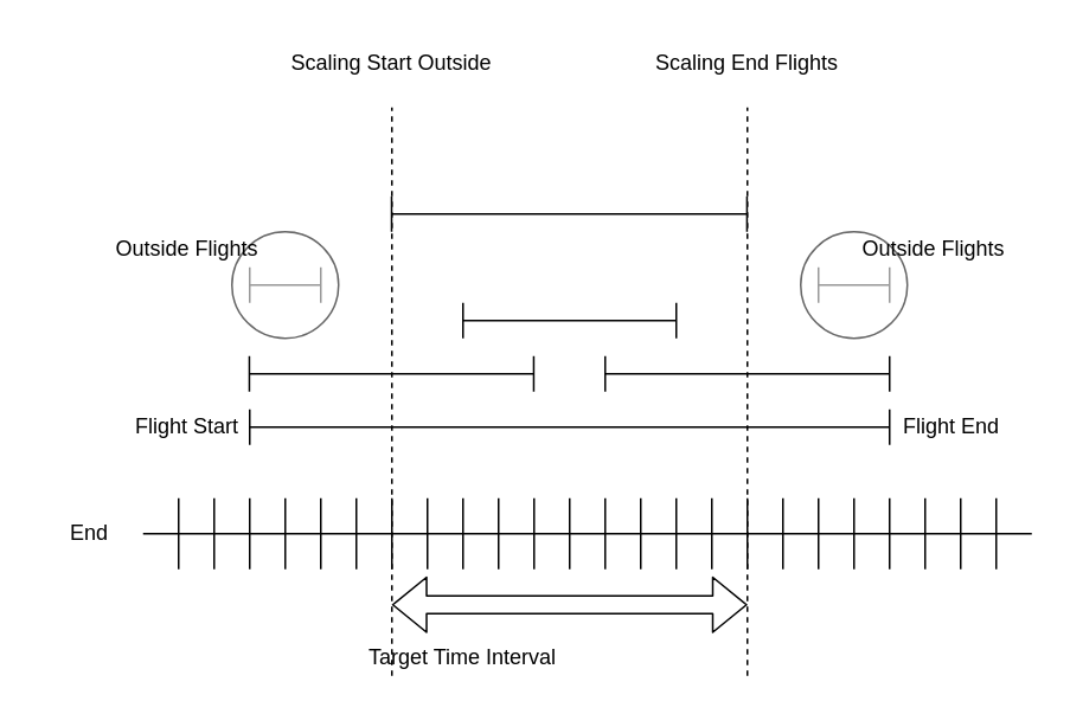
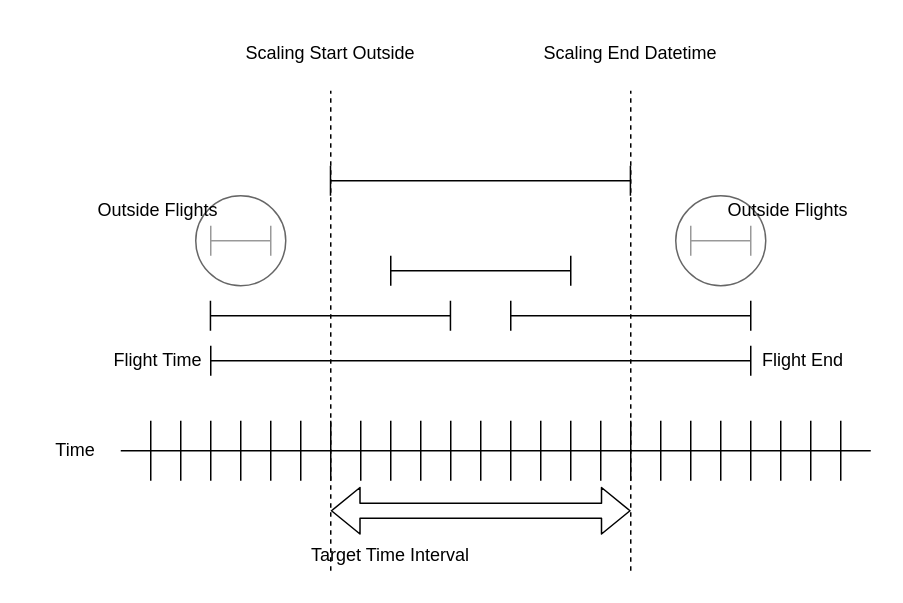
- <mxCell id="58" value="Scaling End Flights" style="text;html=1;strokeColor=none;fillColor=none;align=center;verticalAlign=middle;whiteSpace=wrap;rounded=0;" vertex="1" parent="1"><mxGeometry x="340" y="20" width="160" height="30" as="geometry" /></mxCell>
+ <mxCell id="58" value="Scaling End Datetime" style="text;html=1;strokeColor=none;fillColor=none;align=center;verticalAlign=middle;whiteSpace=wrap;rounded=0;" vertex="1" parent="1"><mxGeometry x="340" y="20" width="160" height="30" as="geometry" /></mxCell>
- <mxCell id="56" value="Flight Start" style="text;html=1;strokeColor=none;fillColor=none;align=center;verticalAlign=middle;whiteSpace=wrap;rounded=0;shadow=0;opacity=60;" vertex="1" parent="1"><mxGeometry x="70" y="230" width="70" height="20" as="geometry" /></mxCell>
+ <mxCell id="56" value="Flight Time" style="text;html=1;strokeColor=none;fillColor=none;align=center;verticalAlign=middle;whiteSpace=wrap;rounded=0;shadow=0;opacity=60;" vertex="1" parent="1"><mxGeometry x="70" y="230" width="70" height="20" as="geometry" /></mxCell>
- <mxCell id="30" value="End" style="text;html=1;strokeColor=none;fillColor=none;align=center;verticalAlign=middle;whiteSpace=wrap;rounded=0;" vertex="1" parent="1"><mxGeometry x="20" y="290" width="60" height="20" as="geometry" /></mxCell>
+ <mxCell id="30" value="Time" style="text;html=1;strokeColor=none;fillColor=none;align=center;verticalAlign=middle;whiteSpace=wrap;rounded=0;" vertex="1" parent="1"><mxGeometry x="20" y="290" width="60" height="20" as="geometry" /></mxCell>
